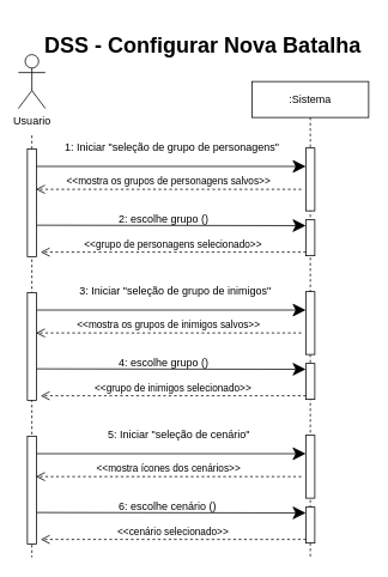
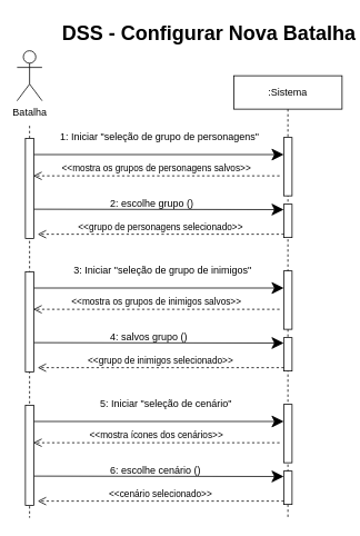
- <mxCell id="2" value="DSS - Configurar Nova Batalha" style="text;strokeColor=none;fillColor=none;html=1;fontSize=24;fontStyle=1;verticalAlign=middle;align=center;" vertex="1" parent="1"><mxGeometry x="50" y="20" width="350" height="60" as="geometry" /></mxCell>
+ <mxCell id="2" value="DSS - Configurar Nova Batalha" style="text;strokeColor=none;fillColor=none;html=1;fontSize=24;fontStyle=1;verticalAlign=middle;align=center;" vertex="1" parent="1"><mxGeometry x="75" y="10" width="350" height="60" as="geometry" /></mxCell>
- <mxCell id="3" value="Usuario" style="shape=umlActor;verticalLabelPosition=bottom;verticalAlign=top;html=1;" vertex="1" parent="1"><mxGeometry x="20" y="60" width="30" height="60" as="geometry" /></mxCell>
+ <mxCell id="3" value="Batalha" style="shape=umlActor;verticalLabelPosition=bottom;verticalAlign=top;html=1;" vertex="1" parent="1"><mxGeometry x="20" y="60" width="30" height="60" as="geometry" /></mxCell>
- <mxCell id="32" value="4: escolhe grupo ()" style="text;whiteSpace=wrap;html=1;" vertex="1" parent="1"><mxGeometry x="130" y="390" width="165" height="17.5" as="geometry" /></mxCell>
+ <mxCell id="32" value="4: salvos grupo ()" style="text;whiteSpace=wrap;html=1;" vertex="1" parent="1"><mxGeometry x="130" y="390" width="165" height="17.5" as="geometry" /></mxCell>
